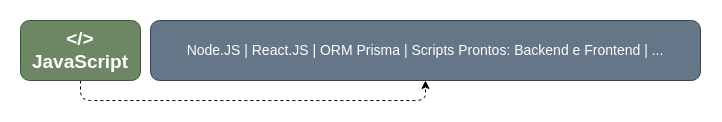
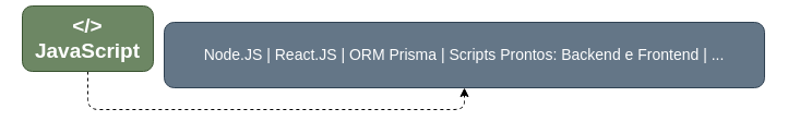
- <mxCell id="4" value="&amp;lt;/&amp;gt;&lt;br&gt;JavaScript" style="rounded=1;whiteSpace=wrap;html=1;fontSize=19;fillColor=#6d8764;strokeColor=#3A5431;fontStyle=1;fontColor=#ffffff;shadow=0;" vertex="1" parent="1"><mxGeometry x="20" y="20" width="120" height="60" as="geometry" /></mxCell>
+ <mxCell id="4" value="&amp;lt;/&amp;gt;&lt;br&gt;JavaScript" style="rounded=1;whiteSpace=wrap;html=1;fontSize=19;fillColor=#6d8764;strokeColor=#3A5431;fontStyle=1;fontColor=#ffffff;shadow=0;" vertex="1" parent="1"><mxGeometry x="20" y="5" width="120" height="60" as="geometry" /></mxCell>
